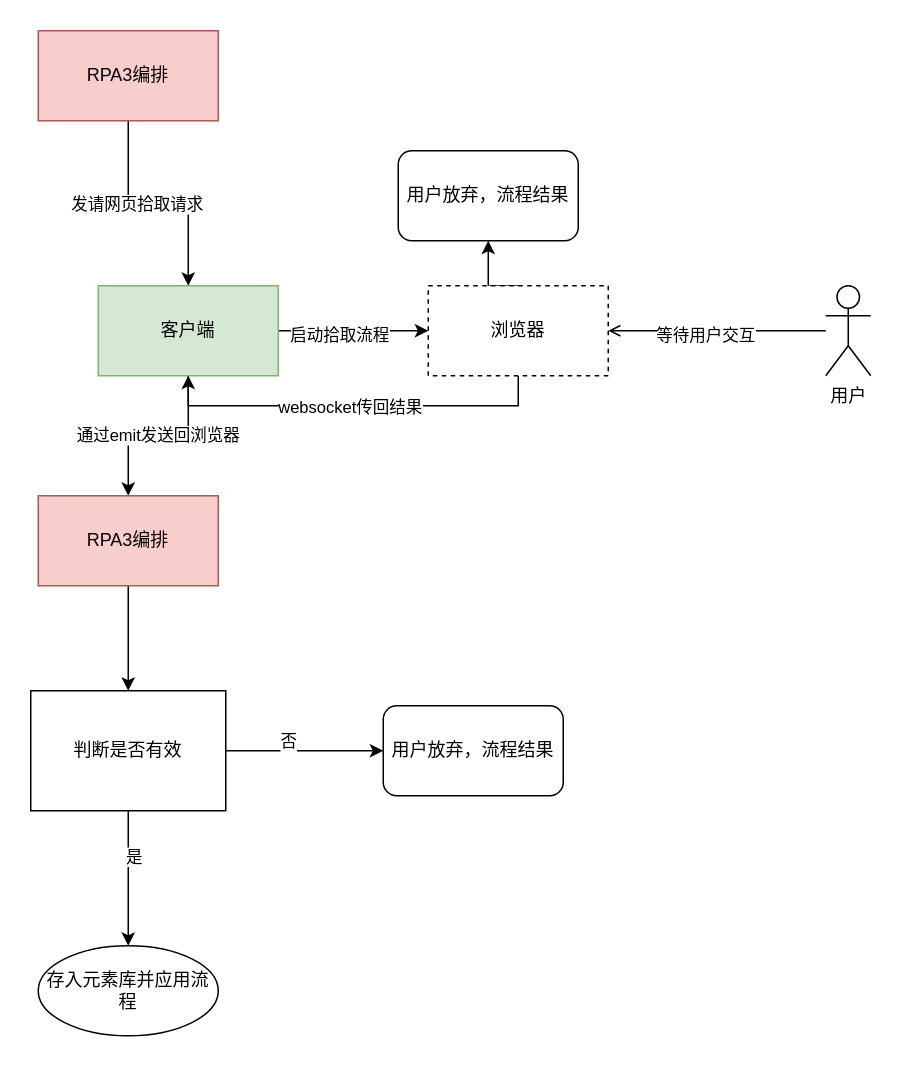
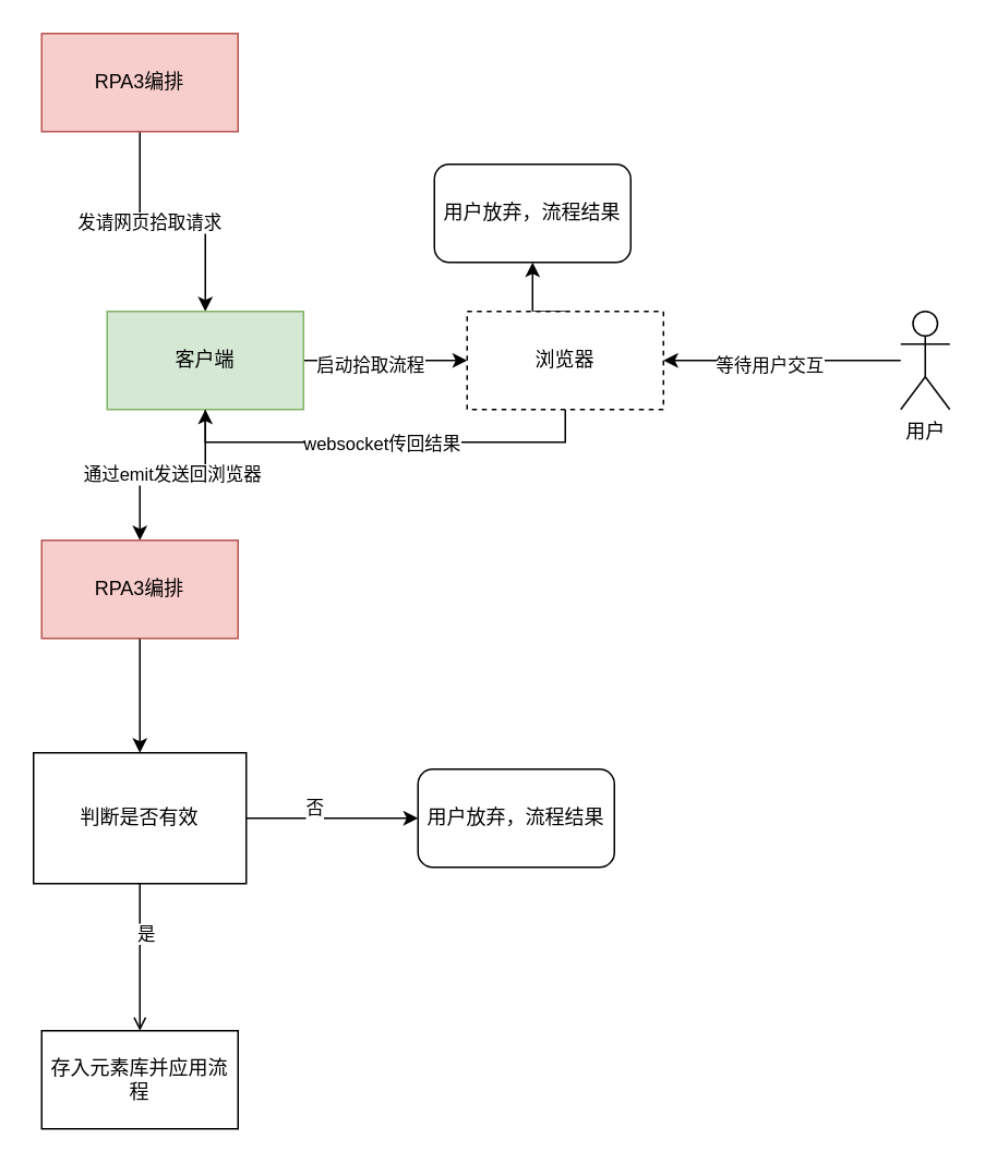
- <mxCell id="13" style="edgeStyle=orthogonalEdgeStyle;rounded=0;orthogonalLoop=1;jettySize=auto;html=1;endArrow=open;" edge="1" parent="1" source="15" target="12"><mxGeometry relative="1" as="geometry" /></mxCell>
+ <mxCell id="13" style="edgeStyle=orthogonalEdgeStyle;rounded=0;orthogonalLoop=1;jettySize=auto;html=1;" edge="1" parent="1" source="15" target="12"><mxGeometry relative="1" as="geometry" /></mxCell>
- <mxCell id="21" value="" style="edgeStyle=orthogonalEdgeStyle;rounded=0;orthogonalLoop=1;jettySize=auto;html=1;" edge="1" parent="1" source="23" target="25"><mxGeometry relative="1" as="geometry" /></mxCell>
+ <mxCell id="21" value="" style="edgeStyle=orthogonalEdgeStyle;rounded=0;orthogonalLoop=1;jettySize=auto;html=1;endArrow=open;" edge="1" parent="1" source="23" target="25"><mxGeometry relative="1" as="geometry" /></mxCell>
- <mxCell id="25" value="存入元素库并应用流程" style="ellipse;whiteSpace=wrap;html=1;" vertex="1" parent="1"><mxGeometry x="25" y="630" width="120" height="60" as="geometry" /></mxCell>
+ <mxCell id="25" value="存入元素库并应用流程" style="whiteSpace=wrap;html=1;rounded=0;" vertex="1" parent="1"><mxGeometry x="25" y="630" width="120" height="60" as="geometry" /></mxCell>
